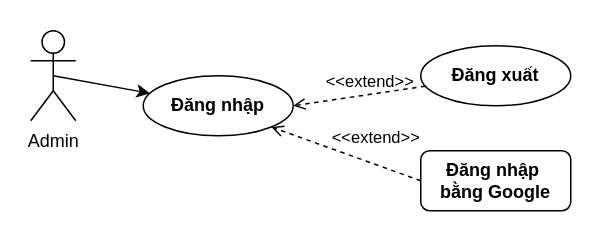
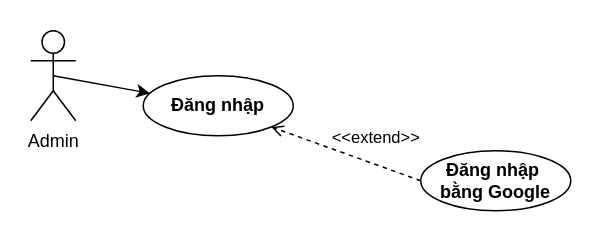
- <mxCell id="4" value="&lt;span style=&quot;color: rgb(0, 0, 0); font-weight: 700;&quot;&gt;Đăng xuất&lt;/span&gt;" style="ellipse;whiteSpace=wrap;html=1;" parent="1" vertex="1"><mxGeometry x="280" y="30" width="100" height="40" as="geometry" /></mxCell>
- <mxCell id="6" value="&amp;lt;&amp;lt;extend&amp;gt;&amp;gt;" style="html=1;verticalAlign=bottom;labelBackgroundColor=none;endArrow=open;endFill=0;dashed=1;entryX=1;entryY=0.5;entryDx=0;entryDy=0;" parent="1" source="4" target="3" edge="1"><mxGeometry x="-0.143" width="160" relative="1" as="geometry"><mxPoint x="120" y="80" as="sourcePoint" /><mxPoint x="280" y="80" as="targetPoint" /><mxPoint as="offset" /></mxGeometry></mxCell>
- <mxCell id="7" value="&lt;span style=&quot;color: rgb(0, 0, 0); font-weight: 700;&quot;&gt;Đăng nhập&amp;nbsp;&lt;br&gt;bằng Google&lt;/span&gt;" style="whiteSpace=wrap;html=1;rounded=1;" vertex="1" parent="1"><mxGeometry x="280" y="100" width="100" height="40" as="geometry" /></mxCell>
+ <mxCell id="7" value="&lt;span style=&quot;color: rgb(0, 0, 0); font-weight: 700;&quot;&gt;Đăng nhập&amp;nbsp;&lt;br&gt;bằng Google&lt;/span&gt;" style="ellipse;whiteSpace=wrap;html=1;" vertex="1" parent="1"><mxGeometry x="280" y="100" width="100" height="40" as="geometry" /></mxCell>
